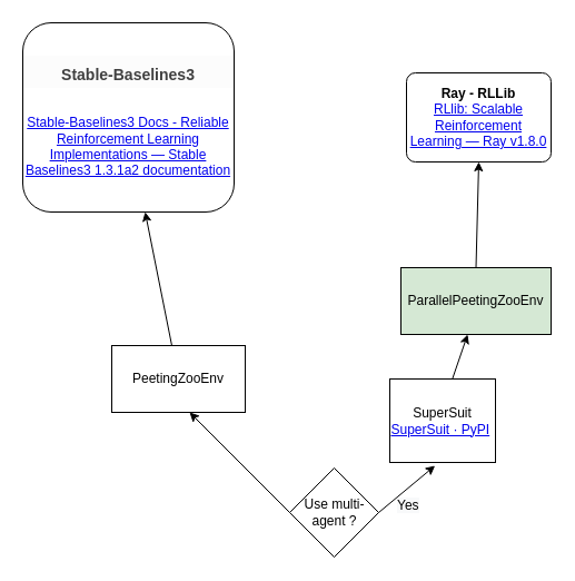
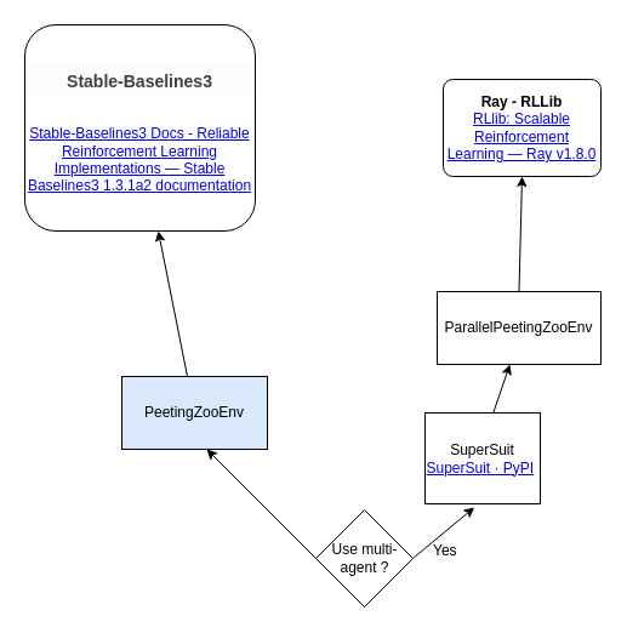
- <mxCell id="9" value="ParallelPeetingZooEnv" style="rounded=0;whiteSpace=wrap;html=1;fillColor=#d5e8d4;" vertex="1" parent="1"><mxGeometry x="360" y="240" width="135" height="60" as="geometry" /></mxCell>
+ <mxCell id="9" value="ParallelPeetingZooEnv" style="rounded=0;whiteSpace=wrap;html=1;" vertex="1" parent="1"><mxGeometry x="360" y="240" width="135" height="60" as="geometry" /></mxCell>
- <mxCell id="7" value="PeetingZooEnv" style="rounded=0;whiteSpace=wrap;html=1;" vertex="1" parent="1"><mxGeometry x="100" y="310" width="120" height="60" as="geometry" /></mxCell>
+ <mxCell id="7" value="PeetingZooEnv" style="rounded=0;whiteSpace=wrap;html=1;fillColor=#dae8fc;" vertex="1" parent="1"><mxGeometry x="100" y="310" width="120" height="60" as="geometry" /></mxCell>
